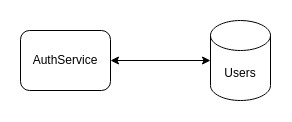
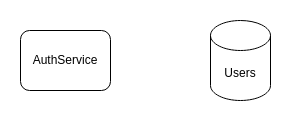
- <mxCell id="4" value="" style="endArrow=classic;startArrow=classic;html=1;rounded=0;entryX=0;entryY=0.5;entryDx=0;entryDy=0;entryPerimeter=0;exitX=1;exitY=0.5;exitDx=0;exitDy=0;" edge="1" parent="1" source="2" target="3"><mxGeometry width="50" height="50" relative="1" as="geometry"><mxPoint x="56" y="300" as="sourcePoint" /><mxPoint x="106" y="250" as="targetPoint" /></mxGeometry></mxCell>
